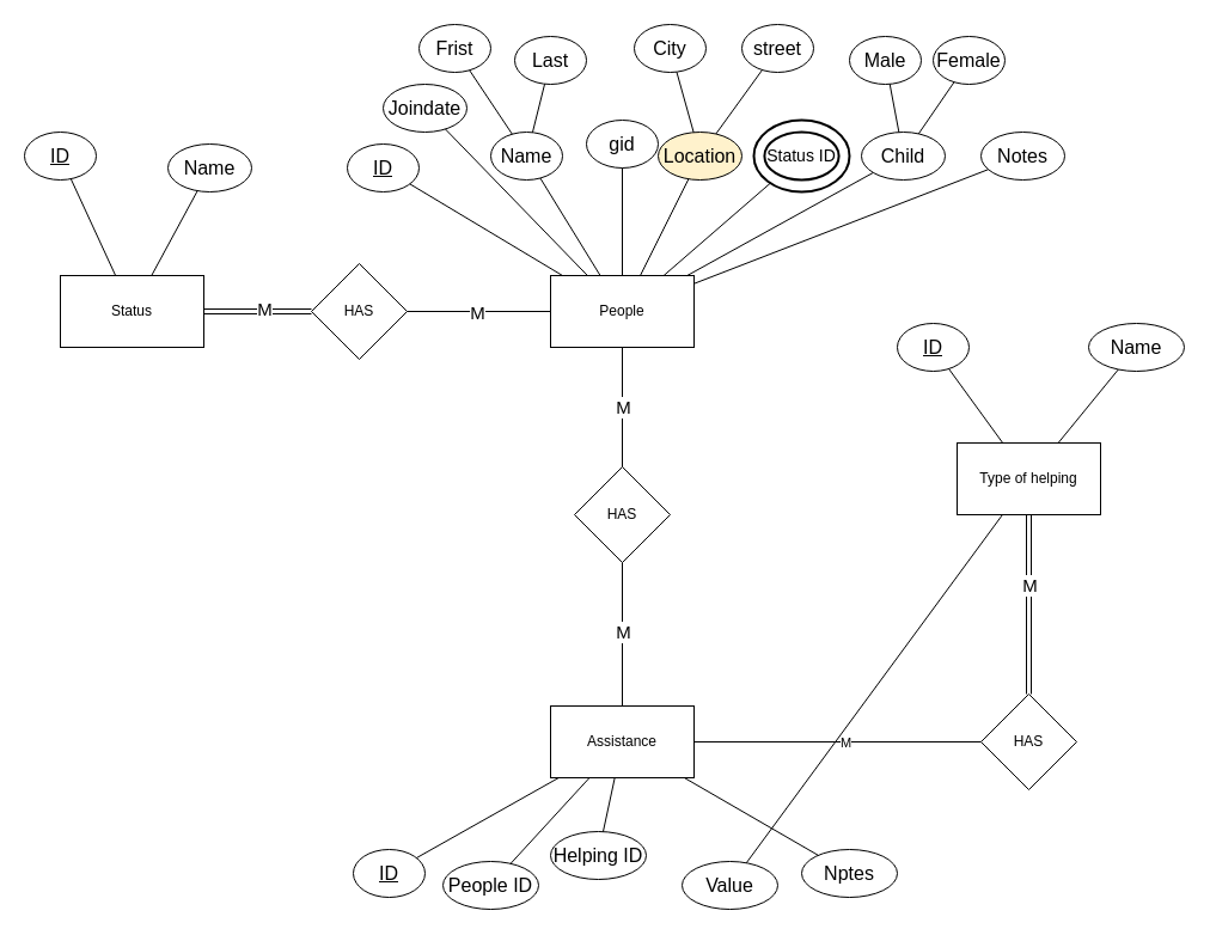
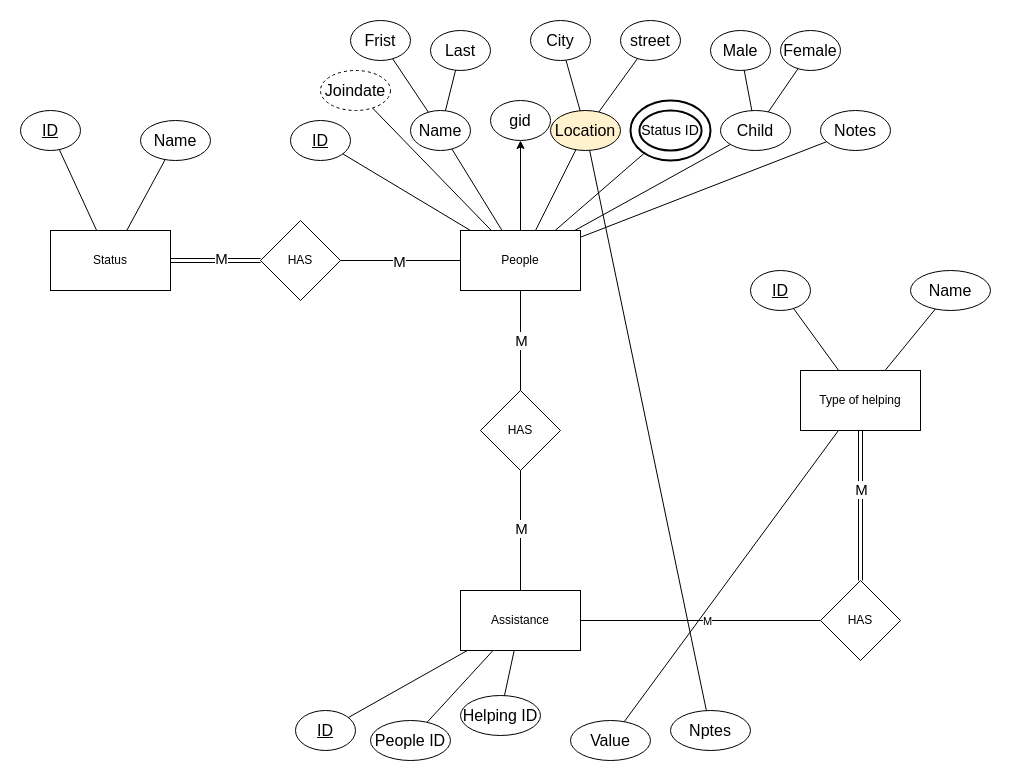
- <mxCell id="15" value="&lt;font style=&quot;font-size: 16px;&quot;&gt;Joindate&lt;/font&gt;" style="ellipse;whiteSpace=wrap;html=1;" parent="1" vertex="1"><mxGeometry x="320" y="70" width="70" height="40" as="geometry" /></mxCell>
+ <mxCell id="15" value="&lt;font style=&quot;font-size: 16px;&quot;&gt;Joindate&lt;/font&gt;" style="ellipse;whiteSpace=wrap;html=1;dashed=1;" parent="1" vertex="1"><mxGeometry x="320" y="70" width="70" height="40" as="geometry" /></mxCell>
- <mxCell id="18" value="" style="endArrow=none;html=1;rounded=0;" parent="1" source="2" target="7" edge="1"><mxGeometry width="50" height="50" relative="1" as="geometry"><mxPoint x="512" y="240" as="sourcePoint" /><mxPoint x="461" y="159" as="targetPoint" /></mxGeometry></mxCell>
+ <mxCell id="18" value="" style="endArrow=classic;html=1;rounded=0;" parent="1" source="2" target="7" edge="1"><mxGeometry width="50" height="50" relative="1" as="geometry"><mxPoint x="512" y="240" as="sourcePoint" /><mxPoint x="461" y="159" as="targetPoint" /></mxGeometry></mxCell>
- <mxCell id="40" value="" style="endArrow=none;html=1;rounded=0;" parent="1" source="36" target="30" edge="1"><mxGeometry width="50" height="50" relative="1" as="geometry"><mxPoint x="667" y="723" as="sourcePoint" /><mxPoint x="581" y="660" as="targetPoint" /></mxGeometry></mxCell>
+ <mxCell id="40" value="" style="endArrow=none;html=1;rounded=0;" parent="1" source="36" target="8" edge="1"><mxGeometry width="50" height="50" relative="1" as="geometry"><mxPoint x="667" y="723" as="sourcePoint" /><mxPoint x="581" y="660" as="targetPoint" /></mxGeometry></mxCell>
